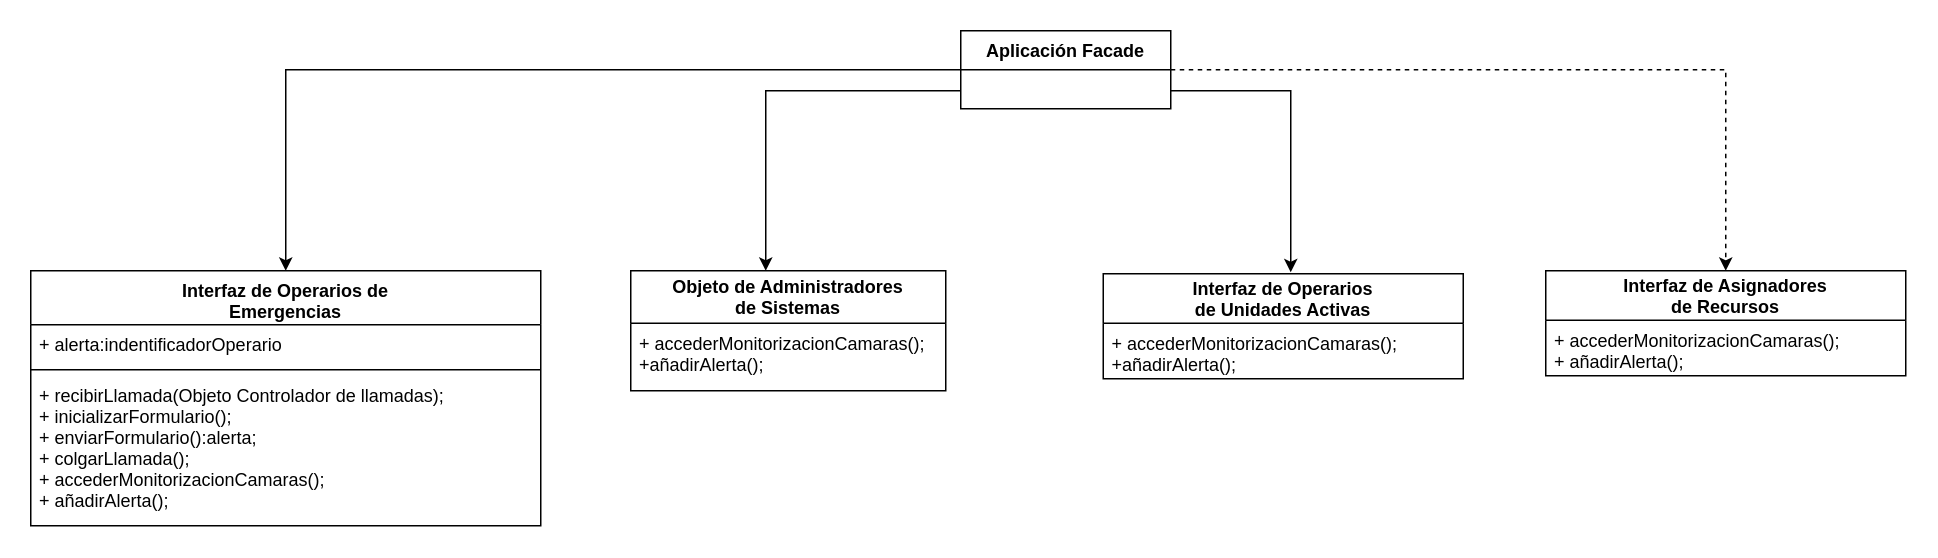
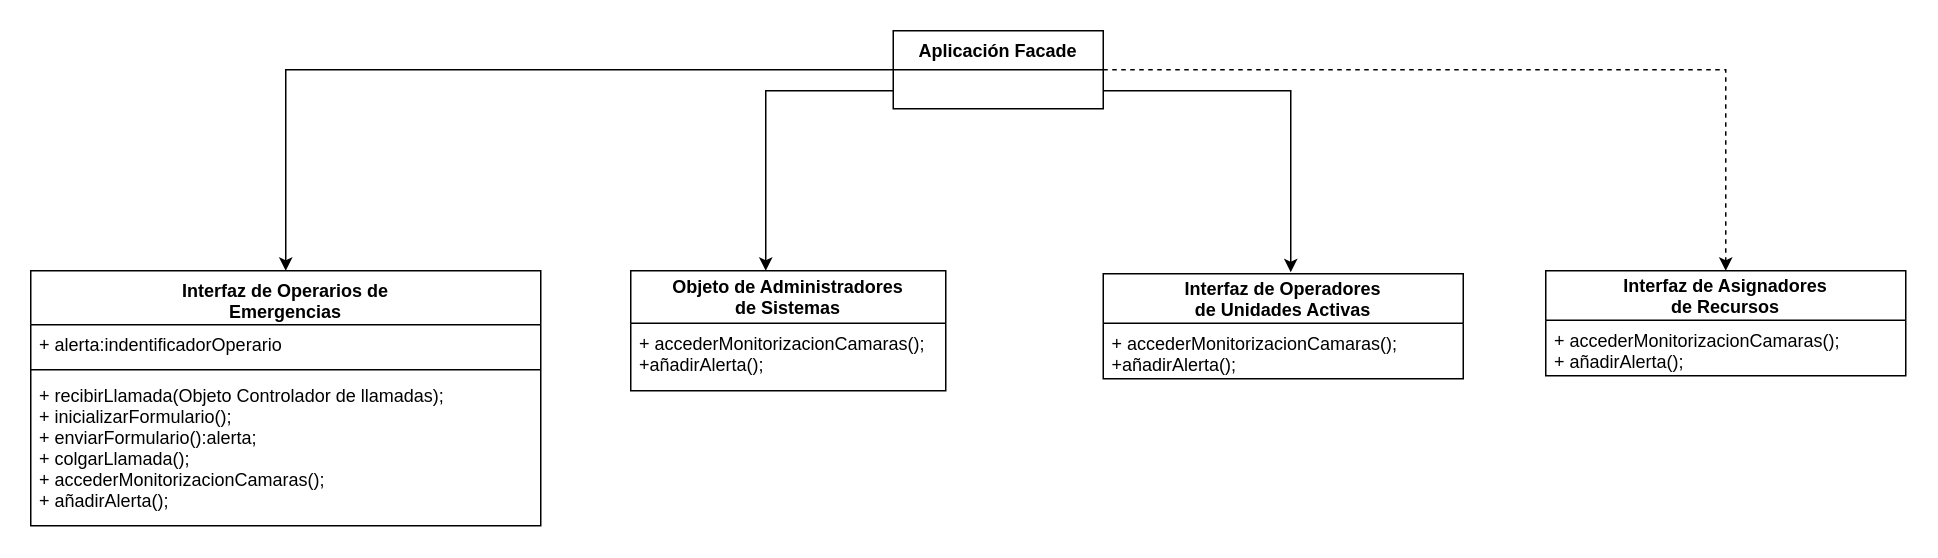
- <mxCell id="6" value="Aplicación Facade" style="swimlane;fontStyle=1;childLayout=stackLayout;horizontal=1;startSize=26;fillColor=none;horizontalStack=0;resizeParent=1;resizeParentMax=0;resizeLast=0;collapsible=1;marginBottom=0;" parent="1" vertex="1"><mxGeometry x="640" y="20" width="140" height="52" as="geometry" /></mxCell>
+ <mxCell id="6" value="Aplicación Facade" style="swimlane;fontStyle=1;childLayout=stackLayout;horizontal=1;startSize=26;fillColor=none;horizontalStack=0;resizeParent=1;resizeParentMax=0;resizeLast=0;collapsible=1;marginBottom=0;" parent="1" vertex="1"><mxGeometry x="595" y="20" width="140" height="52" as="geometry" /></mxCell>
- <mxCell id="13" value="Interfaz de Operarios&#10; de Unidades Activas" style="swimlane;fontStyle=1;childLayout=stackLayout;horizontal=1;startSize=33;fillColor=none;horizontalStack=0;resizeParent=1;resizeParentMax=0;resizeLast=0;collapsible=1;marginBottom=0;" parent="1" vertex="1"><mxGeometry x="735" y="182" width="240" height="70" as="geometry" /></mxCell>
+ <mxCell id="13" value="Interfaz de Operadores&#10; de Unidades Activas" style="swimlane;fontStyle=1;childLayout=stackLayout;horizontal=1;startSize=33;fillColor=none;horizontalStack=0;resizeParent=1;resizeParentMax=0;resizeLast=0;collapsible=1;marginBottom=0;" parent="1" vertex="1"><mxGeometry x="735" y="182" width="240" height="70" as="geometry" /></mxCell>
